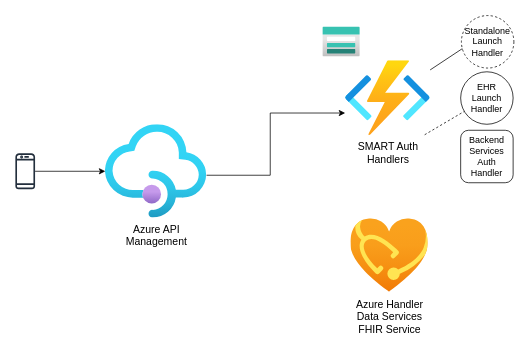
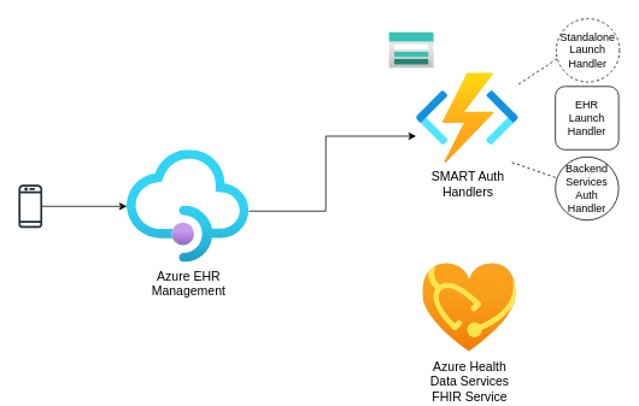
- <mxCell id="7" style="edgeStyle=none;rounded=0;orthogonalLoop=1;jettySize=auto;html=1;entryX=0.025;entryY=0.625;entryDx=0;entryDy=0;entryPerimeter=0;dashed=0;endArrow=none;endFill=0;" edge="1" parent="1" source="8" target="11"><mxGeometry relative="1" as="geometry" /></mxCell>
+ <mxCell id="7" style="edgeStyle=none;rounded=0;orthogonalLoop=1;jettySize=auto;html=1;entryX=0.025;entryY=0.625;entryDx=0;entryDy=0;entryPerimeter=0;dashed=1;endArrow=none;endFill=0;" edge="1" parent="1" source="8" target="11"><mxGeometry relative="1" as="geometry" /></mxCell>
- <mxCell id="12" value="EHR Launch&lt;br&gt;Handler" style="ellipse;whiteSpace=wrap;html=1;aspect=fixed;" vertex="1" parent="1"><mxGeometry x="614" y="95" width="70" height="70" as="geometry" /></mxCell>
+ <mxCell id="12" value="EHR Launch&lt;br&gt;Handler" style="whiteSpace=wrap;html=1;aspect=fixed;rounded=1;" vertex="1" parent="1"><mxGeometry x="614" y="95" width="70" height="70" as="geometry" /></mxCell>
- <mxCell id="6" style="orthogonalLoop=1;jettySize=auto;html=1;dashed=1;exitX=0.935;exitY=0.99;exitDx=0;exitDy=0;exitPerimeter=0;rounded=0;endArrow=none;endFill=0;" edge="1" parent="1" source="8" target="12"><mxGeometry relative="1" as="geometry" /></mxCell>
+ <mxCell id="6" style="orthogonalLoop=1;jettySize=auto;html=1;dashed=1;exitX=0.935;exitY=0.99;exitDx=0;exitDy=0;exitPerimeter=0;rounded=0;endArrow=none;endFill=0;" edge="1" parent="1" source="8" target="13"><mxGeometry relative="1" as="geometry" /></mxCell>
- <mxCell id="13" value="Backend Services Auth Handler" style="whiteSpace=wrap;html=1;aspect=fixed;rounded=1;" vertex="1" parent="1"><mxGeometry x="614" y="173" width="70" height="70" as="geometry" /></mxCell>
+ <mxCell id="13" value="Backend Services Auth Handler" style="ellipse;whiteSpace=wrap;html=1;aspect=fixed;" vertex="1" parent="1"><mxGeometry x="614" y="173" width="70" height="70" as="geometry" /></mxCell>
- <mxCell id="5" value="Azure API&lt;br style=&quot;font-size: 14px;&quot;&gt;Management" style="aspect=fixed;html=1;points=[];align=center;image;fontSize=14;image=img/lib/azure2/app_services/API_Management_Services.svg;" vertex="1" parent="1"><mxGeometry x="140" y="165.39" width="135" height="124.61" as="geometry" /></mxCell>
+ <mxCell id="5" value="Azure EHR&lt;br style=&quot;font-size: 14px;&quot;&gt;Management" style="aspect=fixed;html=1;points=[];align=center;image;fontSize=14;image=img/lib/azure2/app_services/API_Management_Services.svg;" vertex="1" parent="1"><mxGeometry x="140" y="165.39" width="135" height="124.61" as="geometry" /></mxCell>
- <mxCell id="3" value="Azure Handler&lt;br style=&quot;font-size: 14px;&quot;&gt;Data Services&lt;br style=&quot;font-size: 14px;&quot;&gt;FHIR Service" style="aspect=fixed;html=1;points=[];align=center;image;fontSize=14;image=img/lib/azure2/integration/Azure_API_for_FHIR.svg;" vertex="1" parent="1"><mxGeometry x="467.49" y="290" width="103.03" height="100" as="geometry" /></mxCell>
+ <mxCell id="3" value="Azure Health&lt;br style=&quot;font-size: 14px;&quot;&gt;Data Services&lt;br style=&quot;font-size: 14px;&quot;&gt;FHIR Service" style="aspect=fixed;html=1;points=[];align=center;image;fontSize=14;image=img/lib/azure2/integration/Azure_API_for_FHIR.svg;" vertex="1" parent="1"><mxGeometry x="467.49" y="290" width="103.03" height="100" as="geometry" /></mxCell>
